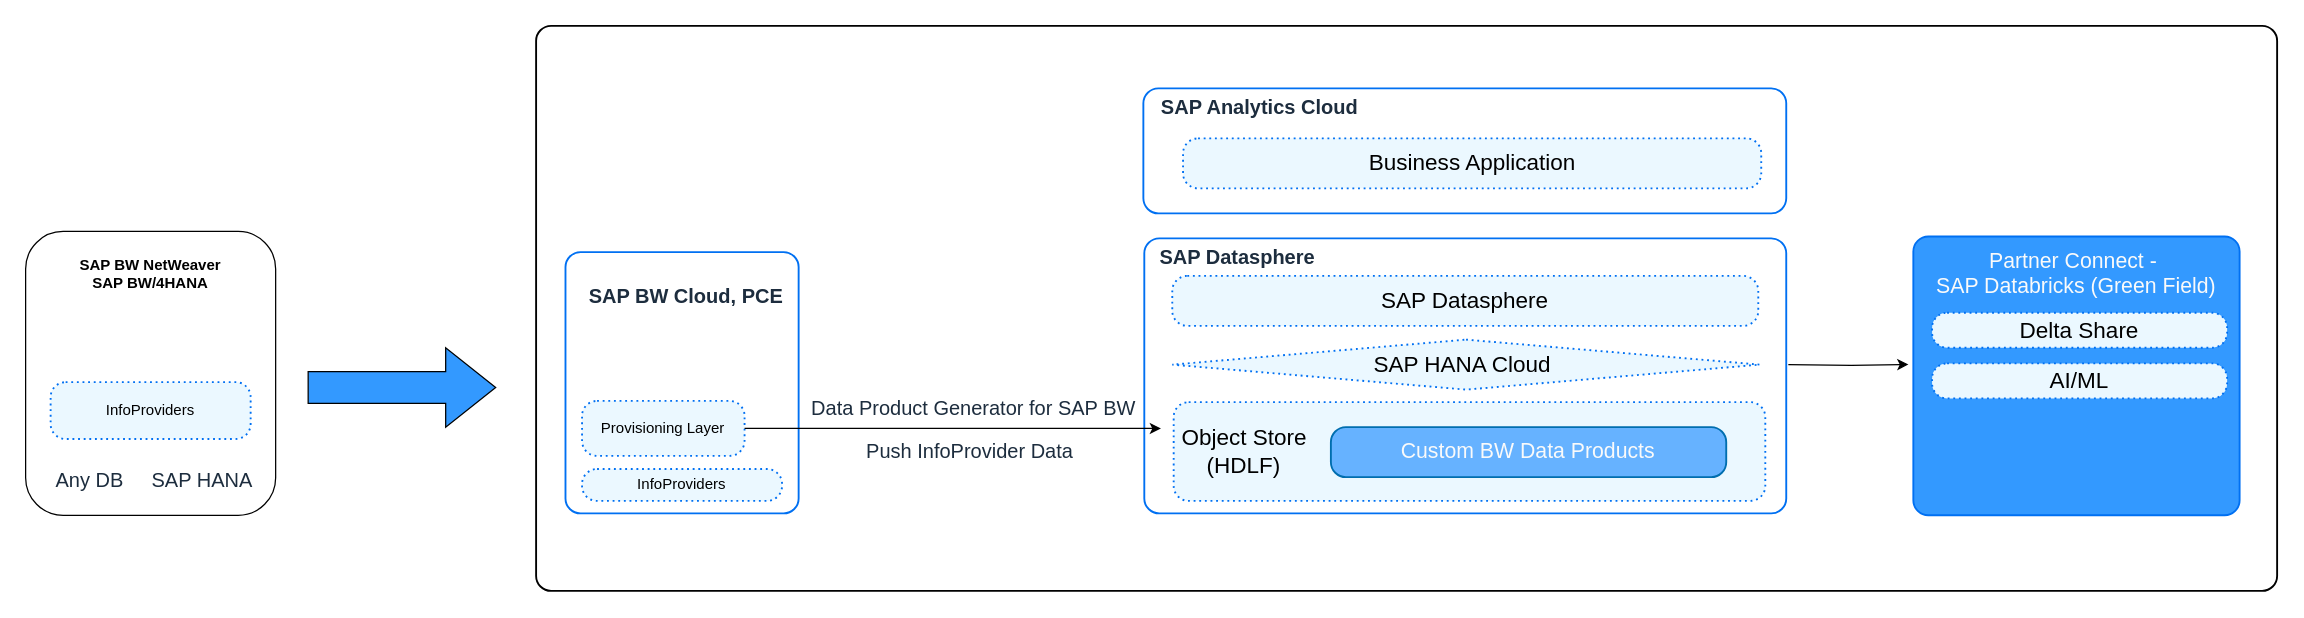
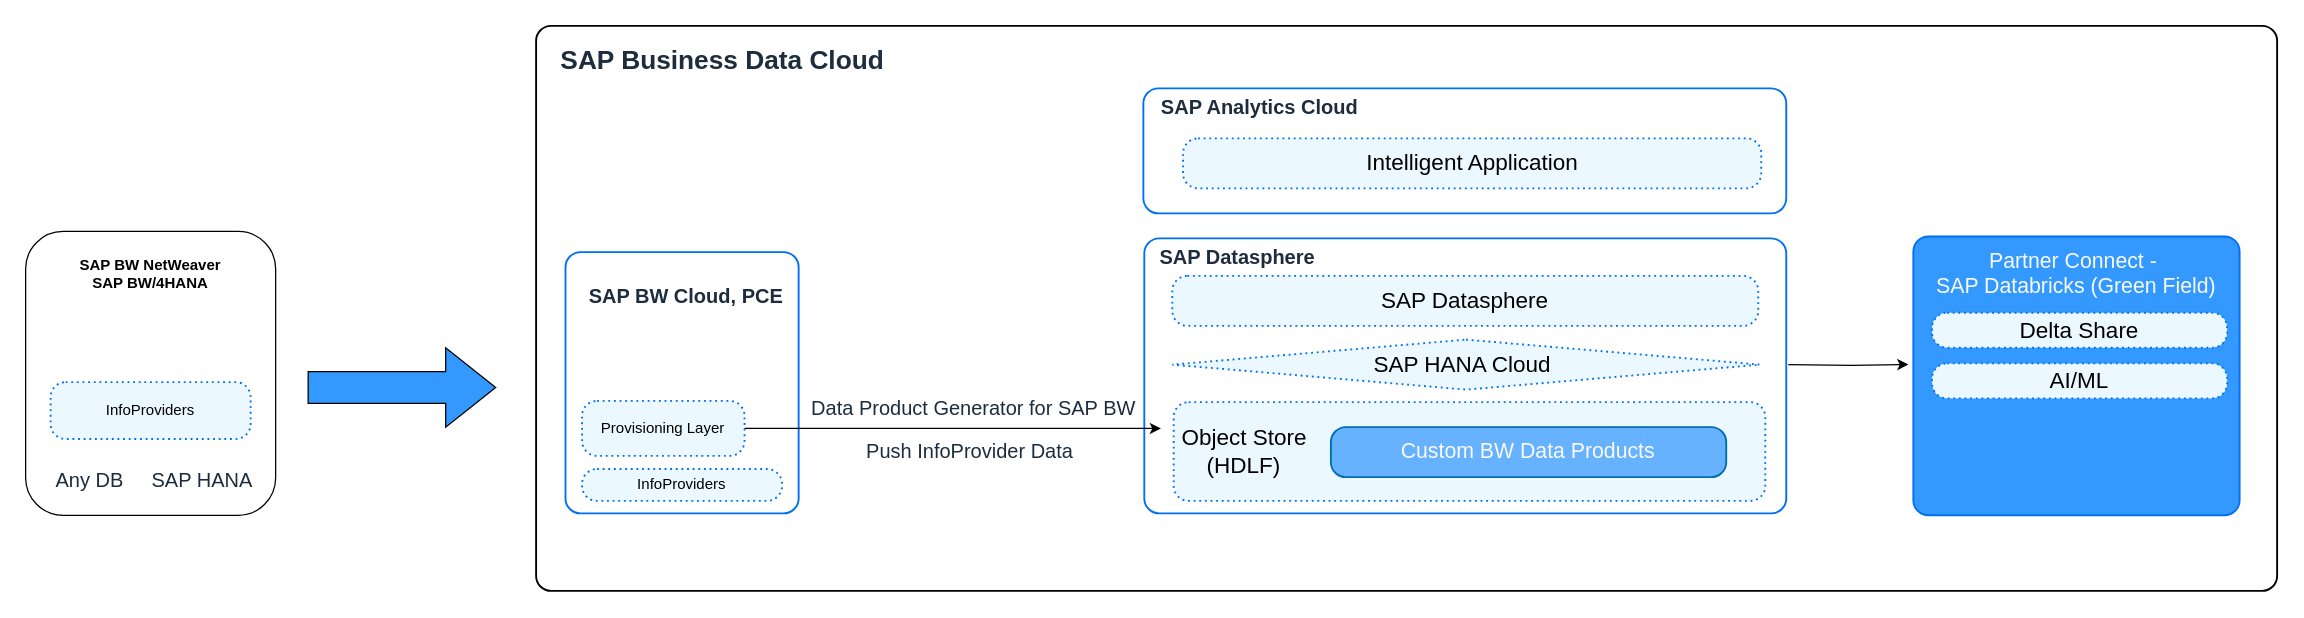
+ <mxCell id="4" value="&lt;font face=&quot;arial&quot; style=&quot;font-size: 21px;&quot;&gt;&lt;b style=&quot;&quot;&gt;SAP Business Data Cloud&amp;nbsp;&lt;/b&gt;&lt;/font&gt;" style="text;html=1;align=center;verticalAlign=middle;resizable=0;points=[[0,0.5,0,0,0],[0.5,0,0,0,0],[0.5,1,0,0,0],[1,0.5,0,0,0]];autosize=1;strokeColor=none;fillColor=none;fontSize=12;fontColor=#1D2D3E;fontFamily=Helvetica;" parent="1" vertex="1"><mxGeometry x="435" y="27" width="290" height="40" as="geometry" /></mxCell>
- <mxCell id="13" value="&lt;font style=&quot;font-size: 18px;&quot;&gt;Business Application&lt;/font&gt;" style="rounded=1;whiteSpace=wrap;html=1;strokeColor=#0070F2;fillColor=#EBF8FF;arcSize=24;absoluteArcSize=1;imageWidth=64;imageHeight=64;strokeWidth=1.5;dashed=1;dashPattern=1 2;" parent="1" vertex="1"><mxGeometry x="945.84" y="110" width="462.5" height="40" as="geometry" /></mxCell>
+ <mxCell id="13" value="&lt;font style=&quot;font-size: 18px;&quot;&gt;Intelligent Application&lt;/font&gt;" style="rounded=1;whiteSpace=wrap;html=1;strokeColor=#0070F2;fillColor=#EBF8FF;arcSize=24;absoluteArcSize=1;imageWidth=64;imageHeight=64;strokeWidth=1.5;dashed=1;dashPattern=1 2;" parent="1" vertex="1"><mxGeometry x="945.84" y="110" width="462.5" height="40" as="geometry" /></mxCell>
